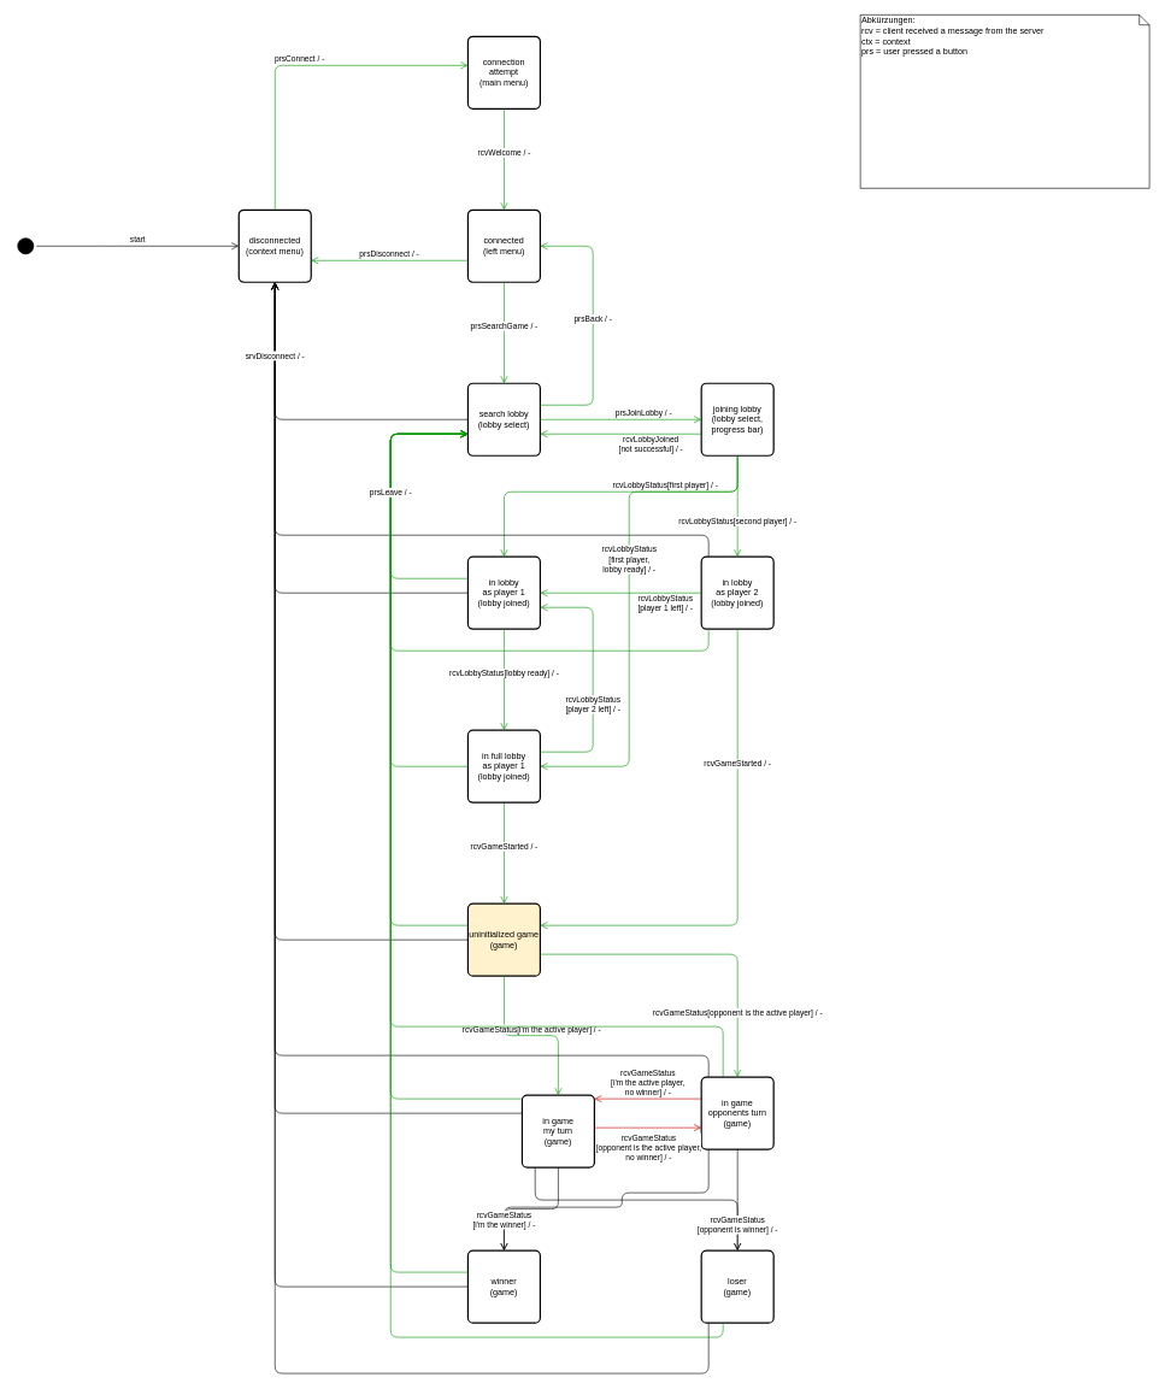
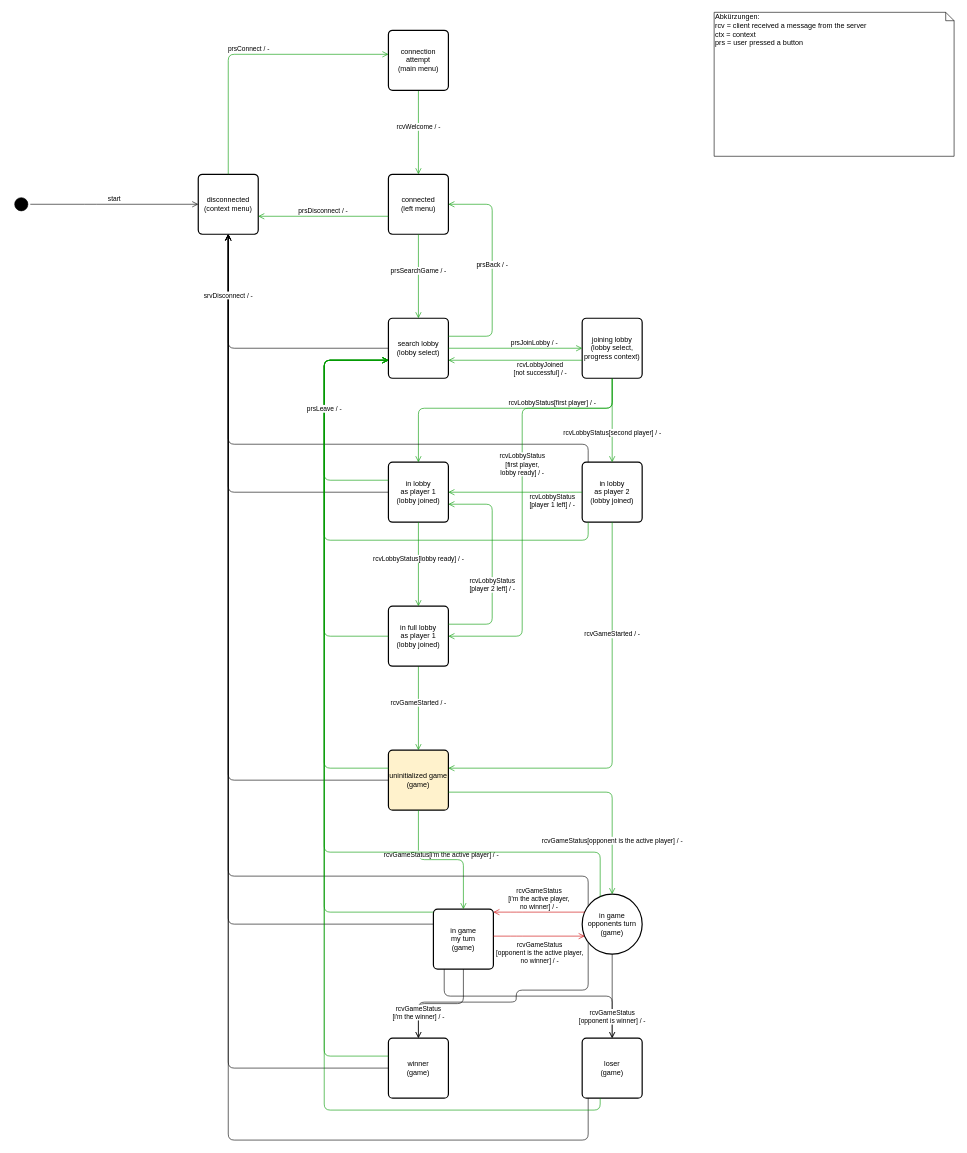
- <mxCell id="53" value="joining lobby&lt;br&gt;(lobby select,&lt;br&gt;progress bar)" style="rounded=1;whiteSpace=wrap;html=1;absoluteArcSize=1;arcSize=14;strokeWidth=2;" parent="1" vertex="1"><mxGeometry x="970" y="530" width="100" height="100" as="geometry" /></mxCell>
+ <mxCell id="53" value="joining lobby&lt;br&gt;(lobby select,&lt;br&gt;progress context)" style="rounded=1;whiteSpace=wrap;html=1;absoluteArcSize=1;arcSize=14;strokeWidth=2;" parent="1" vertex="1"><mxGeometry x="970" y="530" width="100" height="100" as="geometry" /></mxCell>
- <mxCell id="30" value="in game&lt;br&gt;opponents turn&lt;br&gt;(game)" style="rounded=1;whiteSpace=wrap;html=1;absoluteArcSize=1;arcSize=14;strokeWidth=2;" parent="1" vertex="1"><mxGeometry x="970" y="1490" width="100" height="100" as="geometry" /></mxCell>
+ <mxCell id="30" value="in game&lt;br&gt;opponents turn&lt;br&gt;(game)" style="ellipse;whiteSpace=wrap;html=1;absoluteArcSize=1;arcSize=14;strokeWidth=2;" parent="1" vertex="1"><mxGeometry x="970" y="1490" width="100" height="100" as="geometry" /></mxCell>
